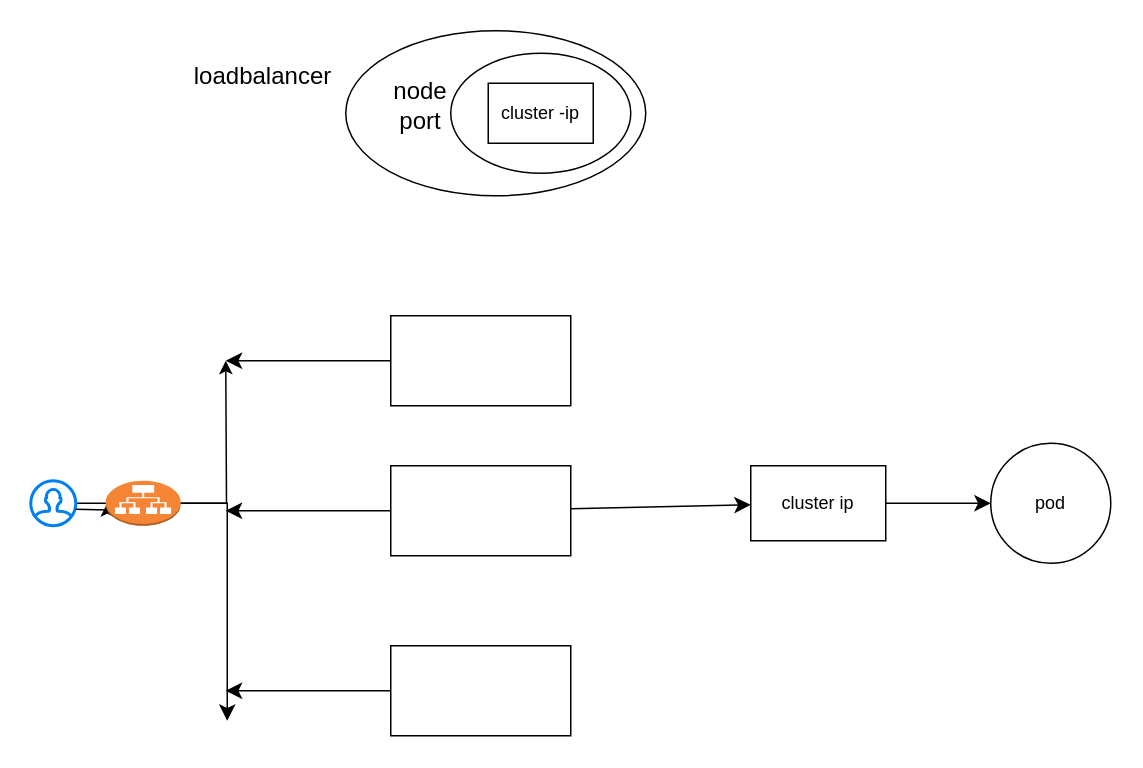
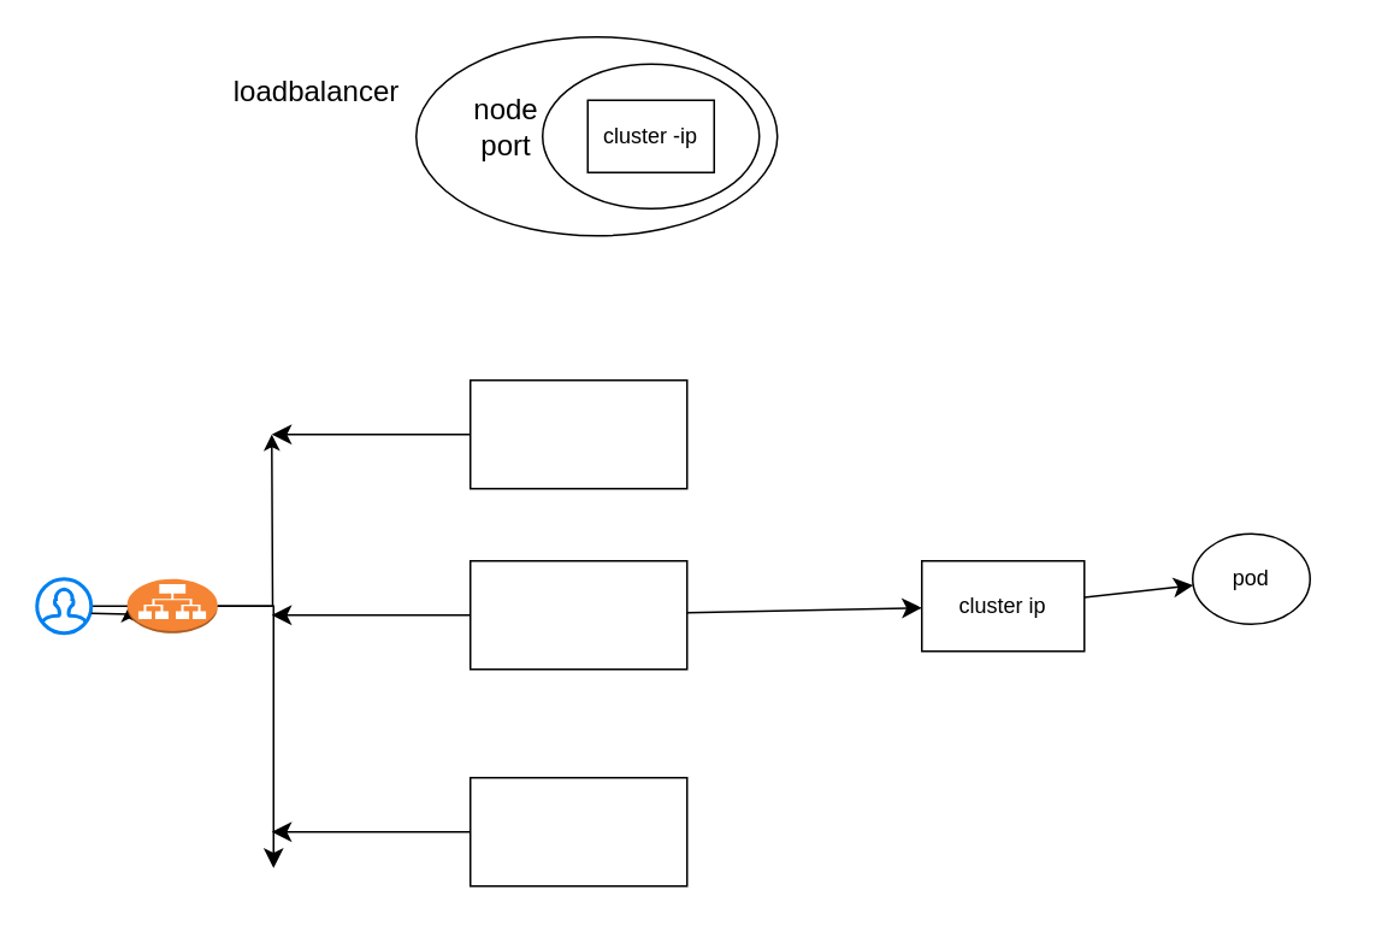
- <mxCell id="18" value="cluster ip" style="rounded=0;whiteSpace=wrap;html=1;" vertex="1" parent="1"><mxGeometry x="500" y="310" width="90" height="50" as="geometry" /></mxCell>
+ <mxCell id="18" value="cluster ip" style="rounded=0;whiteSpace=wrap;html=1;" vertex="1" parent="1"><mxGeometry x="510" y="310" width="90" height="50" as="geometry" /></mxCell>
- <mxCell id="21" value="pod" style="ellipse;whiteSpace=wrap;html=1;rounded=0;" vertex="1" parent="1"><mxGeometry x="660" y="295" width="80" height="80" as="geometry" /></mxCell>
+ <mxCell id="21" value="pod" style="ellipse;whiteSpace=wrap;html=1;rounded=0;" vertex="1" parent="1"><mxGeometry x="660" y="295" width="65" height="50" as="geometry" /></mxCell>
